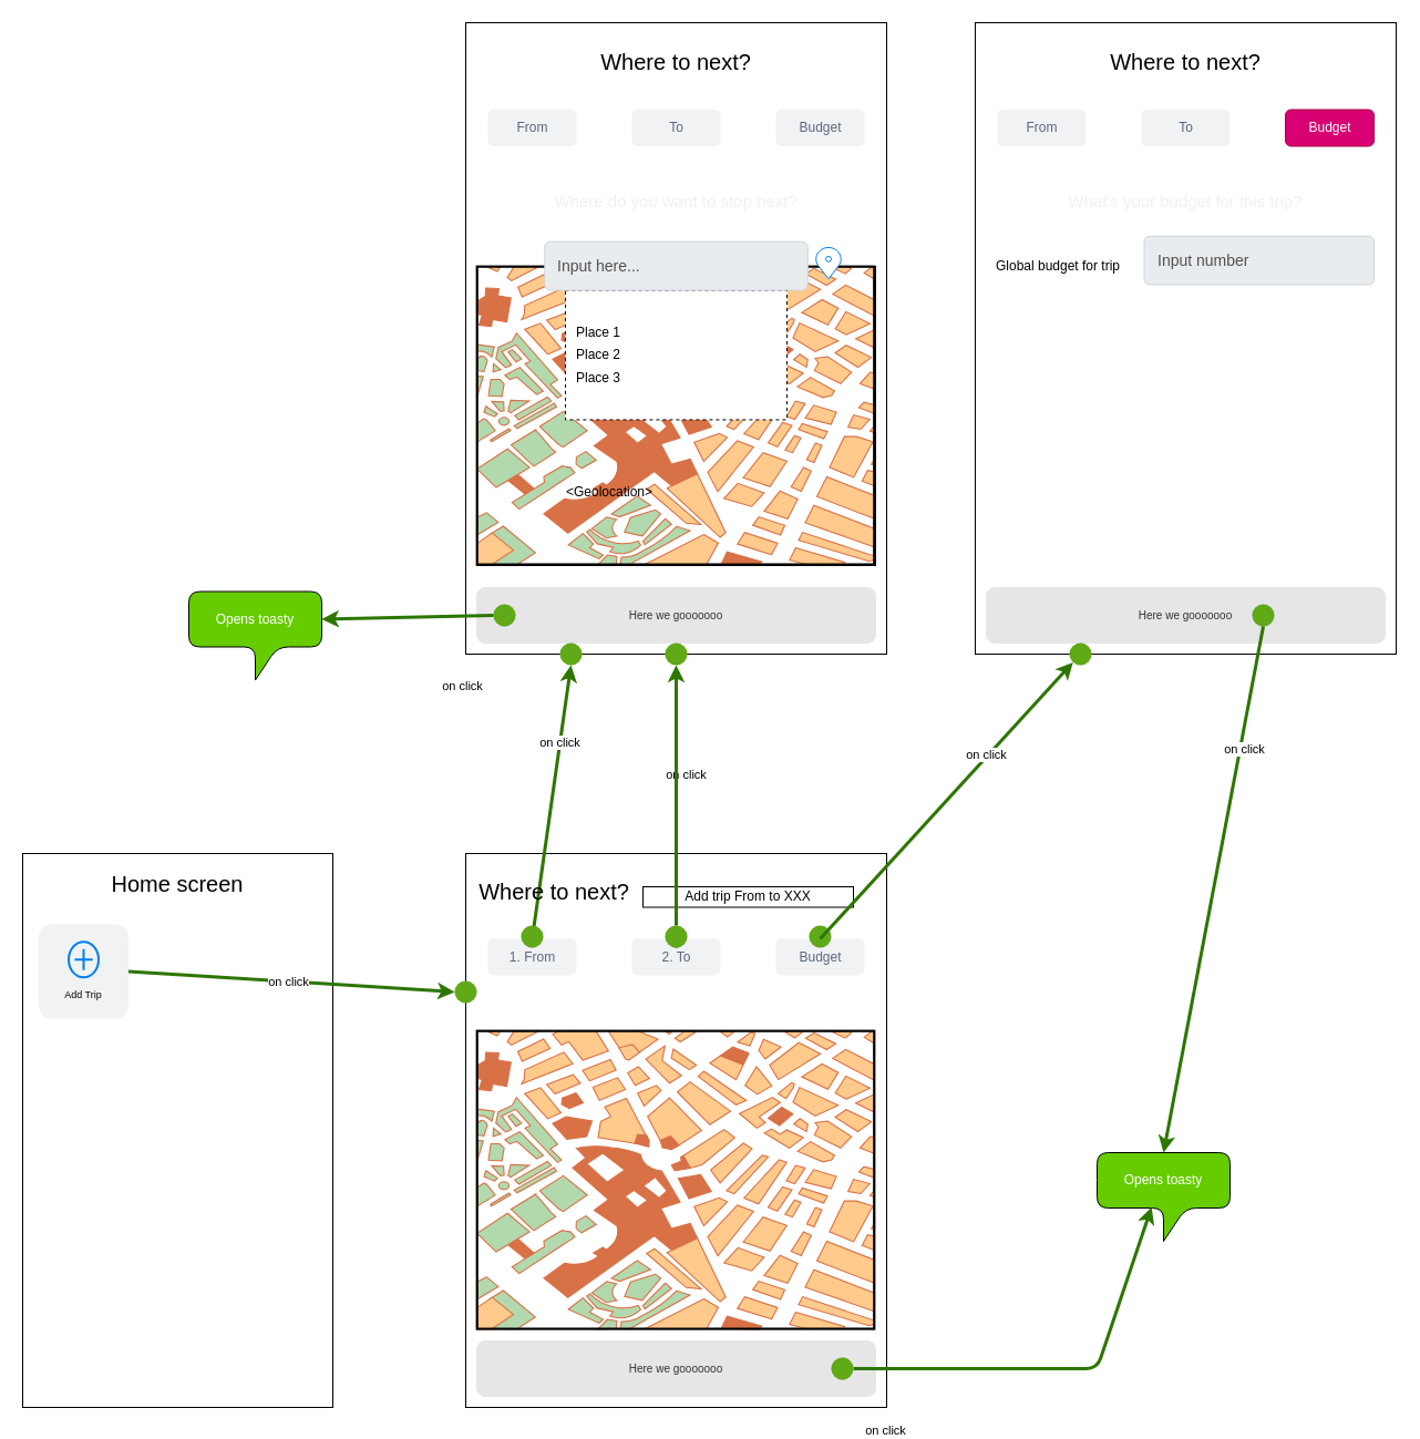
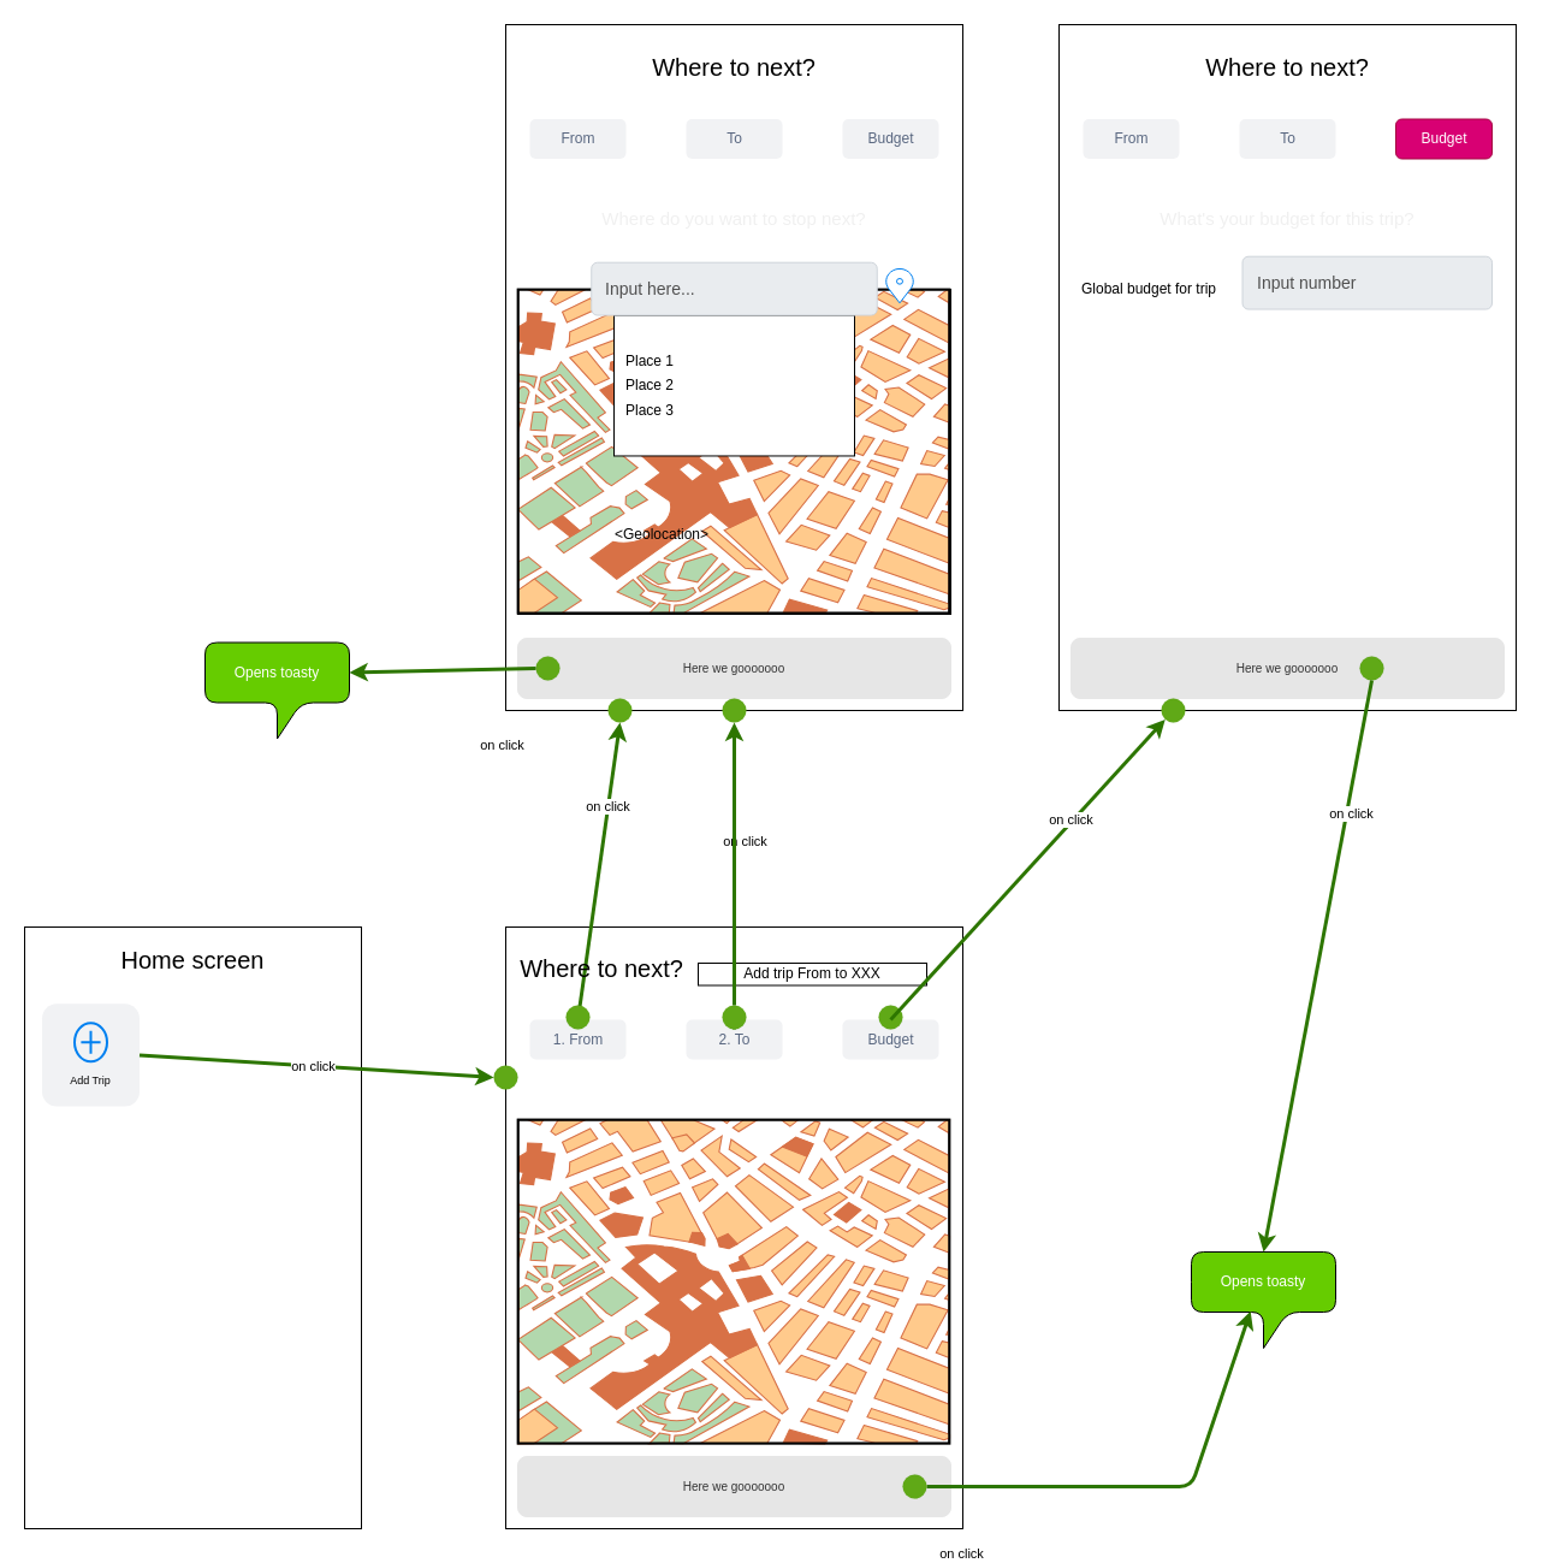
- <mxCell id="15" value="&lt;p style=&quot;line-height: 170%;&quot;&gt;Place 1&lt;br&gt;Place 2&lt;br&gt;Place 3&lt;/p&gt;" style="rounded=0;whiteSpace=wrap;html=1;align=left;spacingLeft=8;dashed=1;" parent="3" vertex="1"><mxGeometry x="90" y="241.538" width="200" height="116.923" as="geometry" /></mxCell>
+ <mxCell id="15" value="&lt;p style=&quot;line-height: 170%;&quot;&gt;Place 1&lt;br&gt;Place 2&lt;br&gt;Place 3&lt;/p&gt;" style="rounded=0;whiteSpace=wrap;html=1;align=left;spacingLeft=8;" parent="3" vertex="1"><mxGeometry x="90" y="241.538" width="200" height="116.923" as="geometry" /></mxCell>
